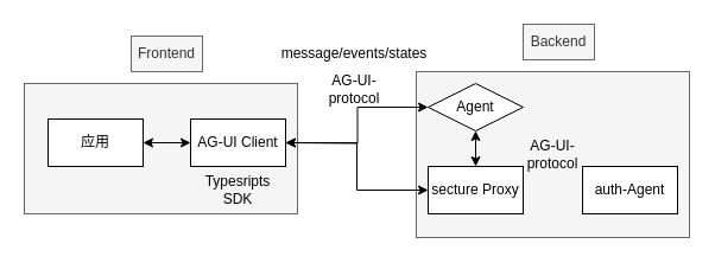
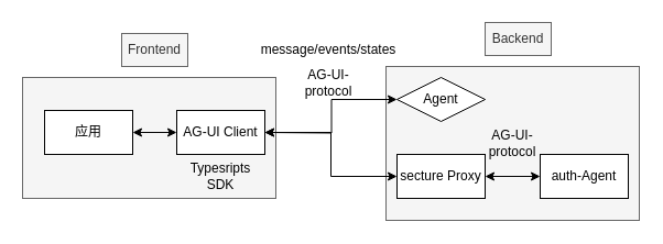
- <mxCell id="10" style="edgeStyle=orthogonalEdgeStyle;rounded=0;orthogonalLoop=1;jettySize=auto;html=1;startArrow=classic;startFill=1;" parent="1" source="12" target="8" edge="1"><mxGeometry relative="1" as="geometry" /></mxCell>
+ <mxCell id="10" style="edgeStyle=orthogonalEdgeStyle;rounded=0;orthogonalLoop=1;jettySize=auto;html=1;entryX=0;entryY=0.5;entryDx=0;entryDy=0;startArrow=classic;startFill=1;" parent="1" source="12" target="9" edge="1"><mxGeometry relative="1" as="geometry" /></mxCell>
